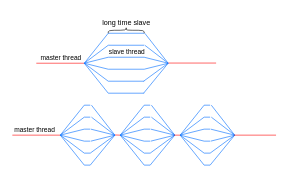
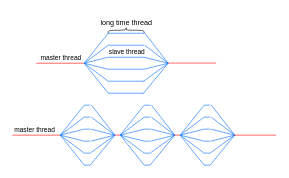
- <mxCell id="93" value="long time slave" style="text;html=1;align=center;verticalAlign=middle;resizable=0;points=[];autosize=1;strokeColor=none;fillColor=none;" vertex="1" parent="1"><mxGeometry x="155" y="23" width="110" height="30" as="geometry" /></mxCell>
+ <mxCell id="93" value="long time thread" style="text;html=1;align=center;verticalAlign=middle;resizable=0;points=[];autosize=1;strokeColor=none;fillColor=none;" vertex="1" parent="1"><mxGeometry x="155" y="23" width="110" height="30" as="geometry" /></mxCell>
